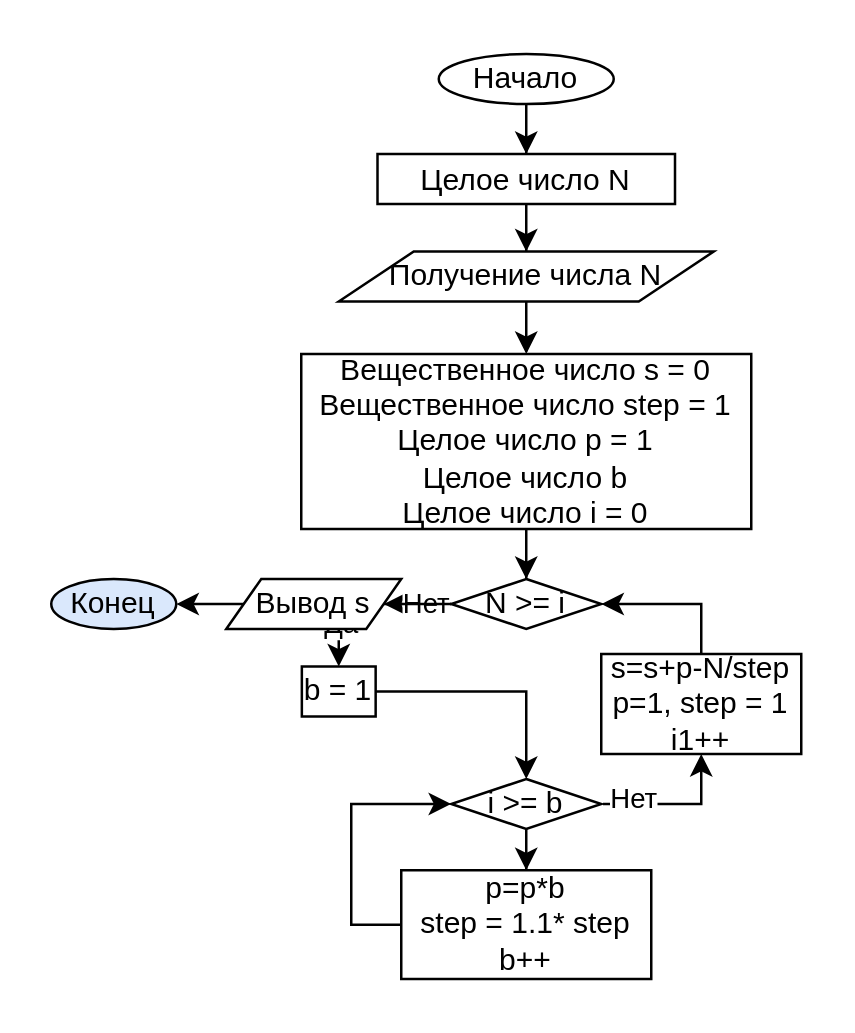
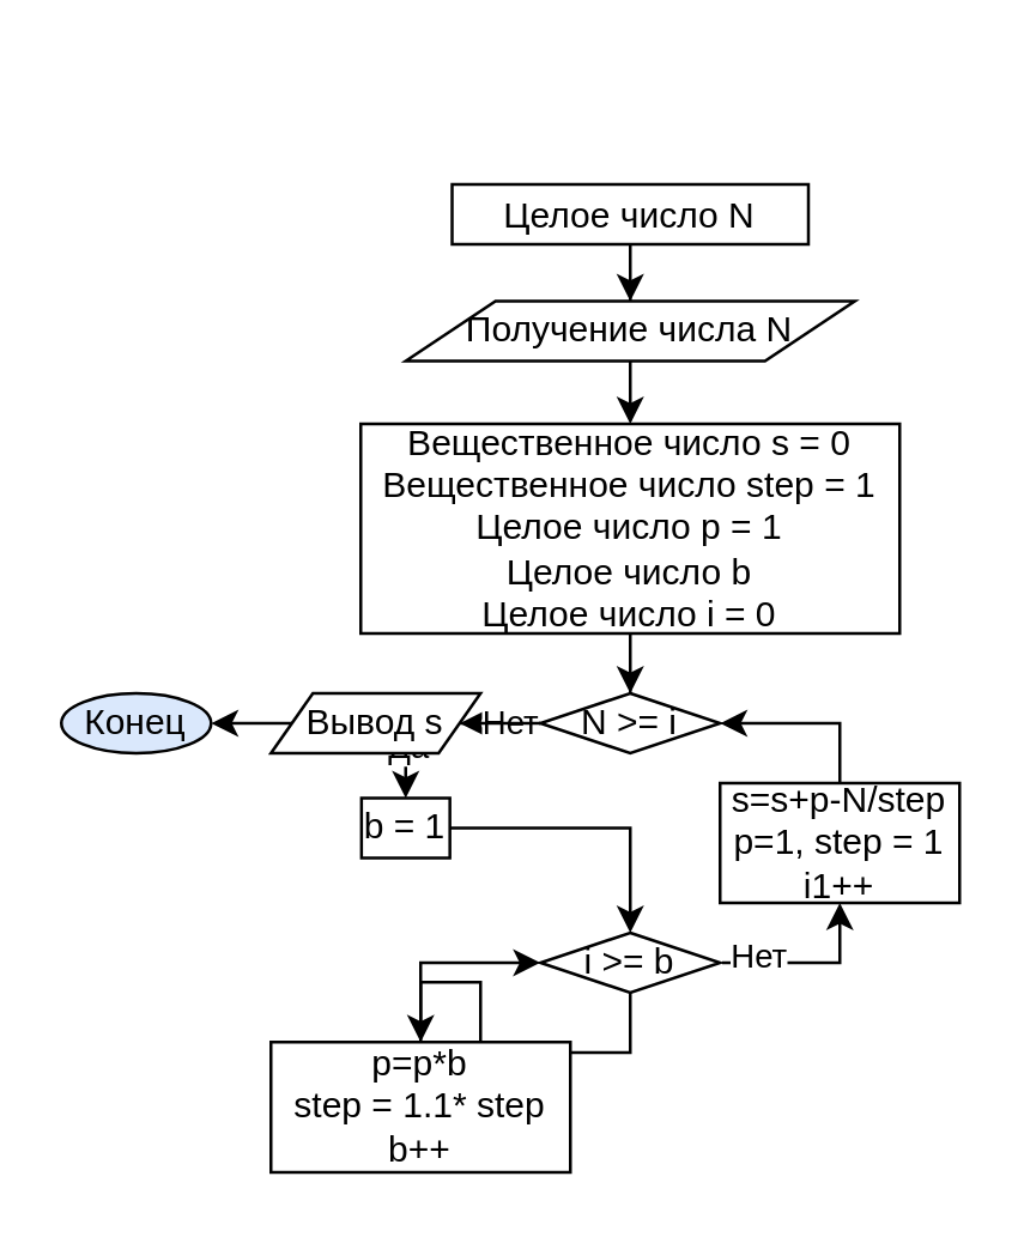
- <mxCell id="3" value="Начало" style="ellipse;whiteSpace=wrap;html=1;" vertex="1" parent="1"><mxGeometry x="175.009" y="20.997" width="69.99" height="20" as="geometry" /></mxCell>
- <mxCell id="2" style="edgeStyle=orthogonalEdgeStyle;rounded=0;orthogonalLoop=1;jettySize=auto;html=1;entryX=0.5;entryY=0;entryDx=0;entryDy=0;shadow=0;strokeColor=#000000;fillColor=#99CCFF;" edge="1" parent="1" source="3" target="14"><mxGeometry relative="1" as="geometry" /></mxCell>
- <mxCell id="27" value="p=p*b&lt;br&gt;step = 1.1* step&lt;br&gt;b++" style="rounded=0;whiteSpace=wrap;html=1;shadow=0;strokeColor=#000000;fillColor=#FFFFFF;" vertex="1" parent="1"><mxGeometry x="160" y="347.5" width="100" height="43.5" as="geometry" /></mxCell>
+ <mxCell id="27" value="p=p*b&lt;br&gt;step = 1.1* step&lt;br&gt;b++" style="rounded=0;whiteSpace=wrap;html=1;shadow=0;strokeColor=#000000;fillColor=#FFFFFF;" vertex="1" parent="1"><mxGeometry x="90" y="347.5" width="100" height="43.5" as="geometry" /></mxCell>
